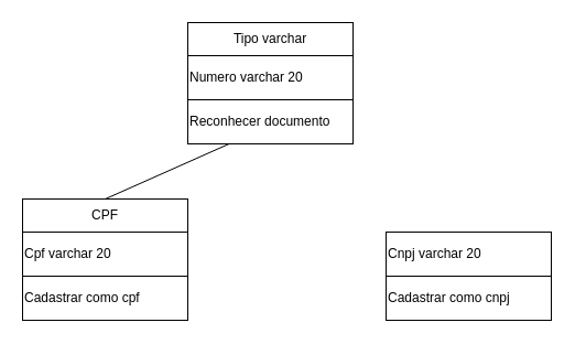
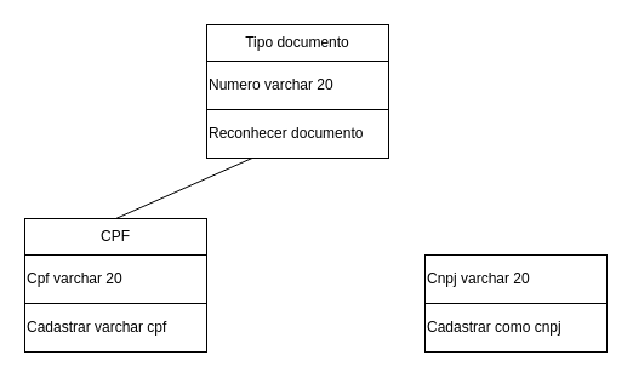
- <mxCell id="2" value="Tipo varchar" style="rounded=0;whiteSpace=wrap;html=1;" vertex="1" parent="1"><mxGeometry x="170" y="20" width="150" height="30" as="geometry" /></mxCell>
+ <mxCell id="2" value="Tipo documento" style="rounded=0;whiteSpace=wrap;html=1;" vertex="1" parent="1"><mxGeometry x="170" y="20" width="150" height="30" as="geometry" /></mxCell>
- <mxCell id="7" value="Cadastrar como cpf" style="rounded=0;whiteSpace=wrap;html=1;align=left;" vertex="1" parent="1"><mxGeometry x="20" y="250" width="150" height="40" as="geometry" /></mxCell>
+ <mxCell id="7" value="Cadastrar varchar cpf" style="rounded=0;whiteSpace=wrap;html=1;align=left;" vertex="1" parent="1"><mxGeometry x="20" y="250" width="150" height="40" as="geometry" /></mxCell>
